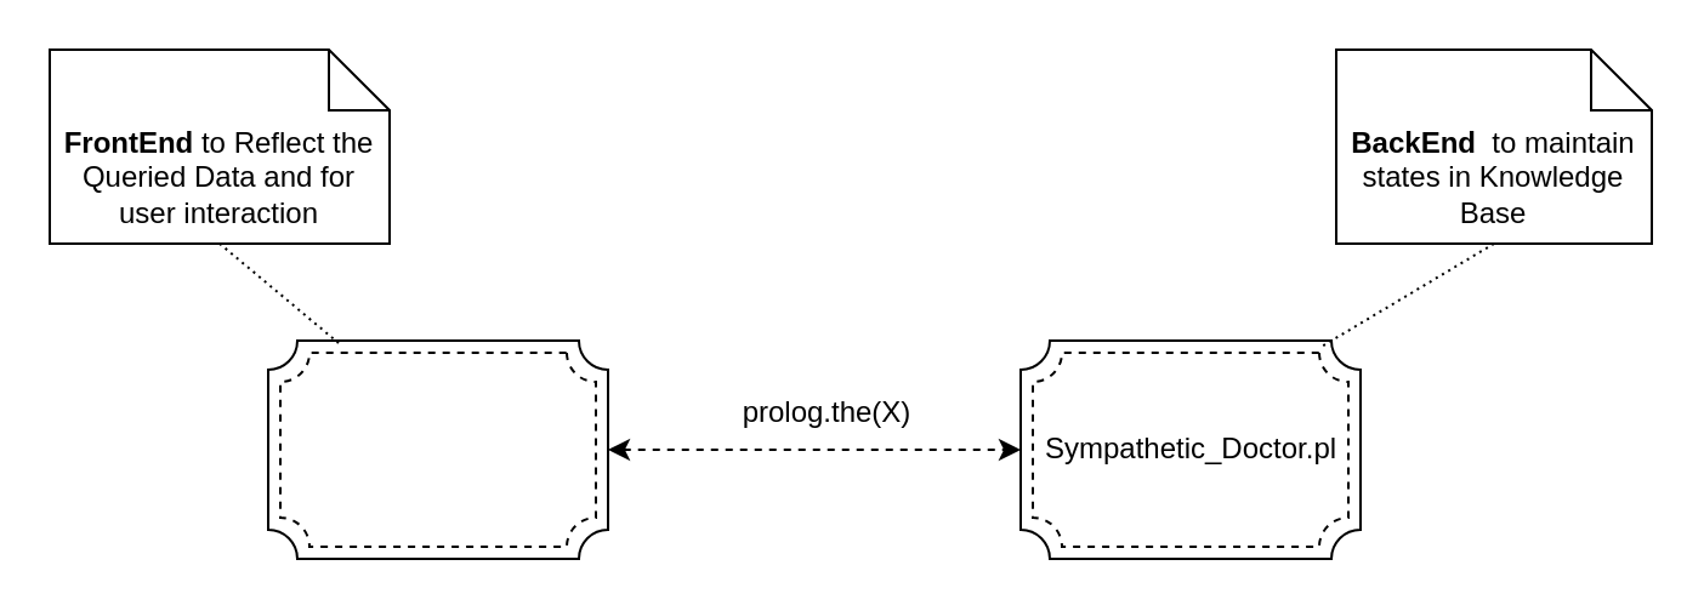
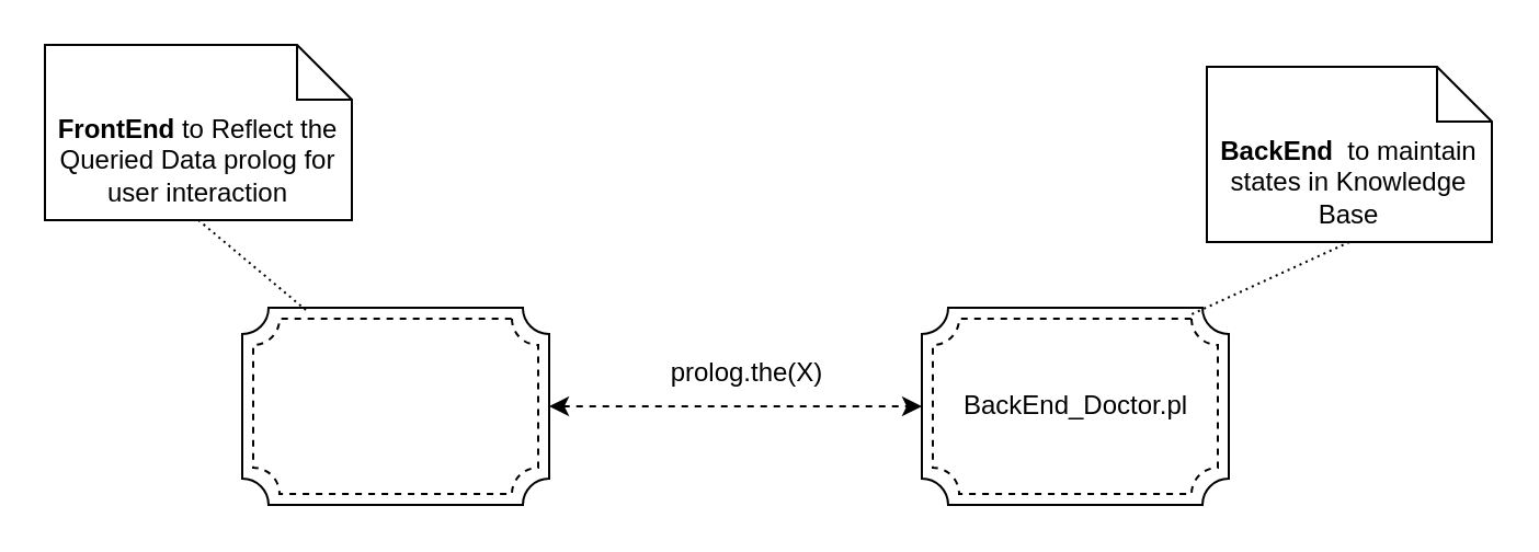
- <mxCell id="14" value="&lt;b&gt;BackEnd&lt;/b&gt; &amp;nbsp;to maintain states in Knowledge Base" style="shape=note2;boundedLbl=1;whiteSpace=wrap;html=1;size=25;verticalAlign=top;align=center;fillColor=none;" vertex="1" parent="1"><mxGeometry x="550" y="20" width="130" height="80" as="geometry" /></mxCell>
+ <mxCell id="14" value="&lt;b&gt;BackEnd&lt;/b&gt; &amp;nbsp;to maintain states in Knowledge Base" style="shape=note2;boundedLbl=1;whiteSpace=wrap;html=1;size=25;verticalAlign=top;align=center;fillColor=none;" vertex="1" parent="1"><mxGeometry x="550" y="30" width="130" height="80" as="geometry" /></mxCell>
- <mxCell id="12" value="&lt;b&gt;FrontEnd&lt;/b&gt; to Reflect the Queried Data and for user interaction" style="shape=note2;boundedLbl=1;whiteSpace=wrap;html=1;size=25;verticalAlign=top;align=center;fillColor=none;" vertex="1" parent="1"><mxGeometry x="20" y="20" width="140" height="80" as="geometry" /></mxCell>
+ <mxCell id="12" value="&lt;b&gt;FrontEnd&lt;/b&gt; to Reflect the Queried Data prolog for user interaction" style="shape=note2;boundedLbl=1;whiteSpace=wrap;html=1;size=25;verticalAlign=top;align=center;fillColor=none;" vertex="1" parent="1"><mxGeometry x="20" y="20" width="140" height="80" as="geometry" /></mxCell>
- <mxCell id="8" value="Sympathetic_Doctor.pl" style="text;html=1;align=center;verticalAlign=middle;resizable=0;points=[];autosize=1;" vertex="1" parent="5"><mxGeometry y="35" width="140" height="20" as="geometry" /></mxCell>
+ <mxCell id="8" value="BackEnd_Doctor.pl" style="text;html=1;align=center;verticalAlign=middle;resizable=0;points=[];autosize=1;" vertex="1" parent="5"><mxGeometry y="35" width="140" height="20" as="geometry" /></mxCell>
